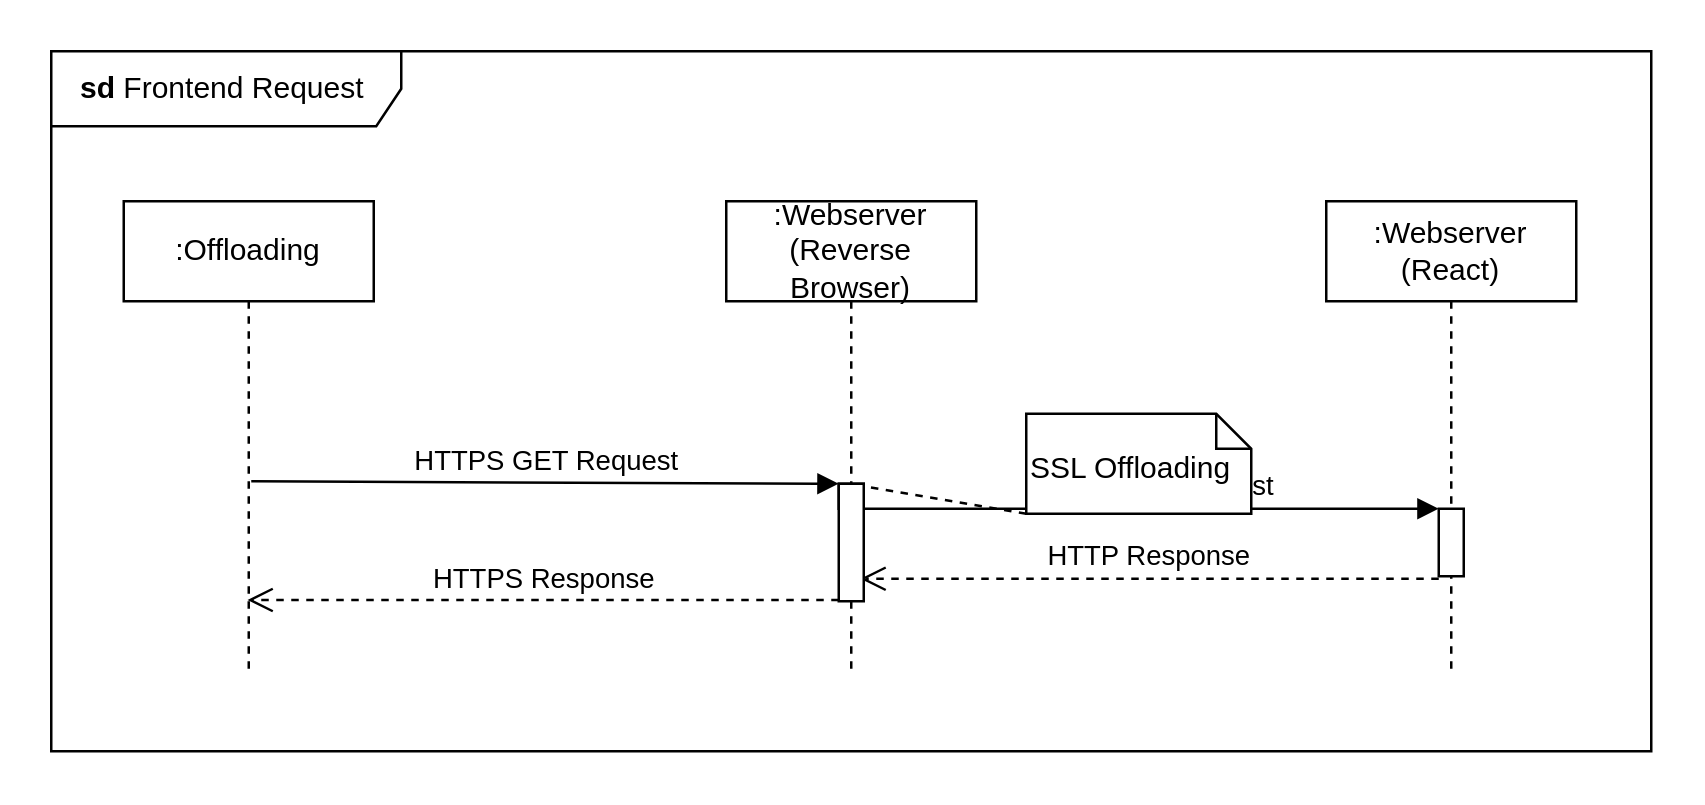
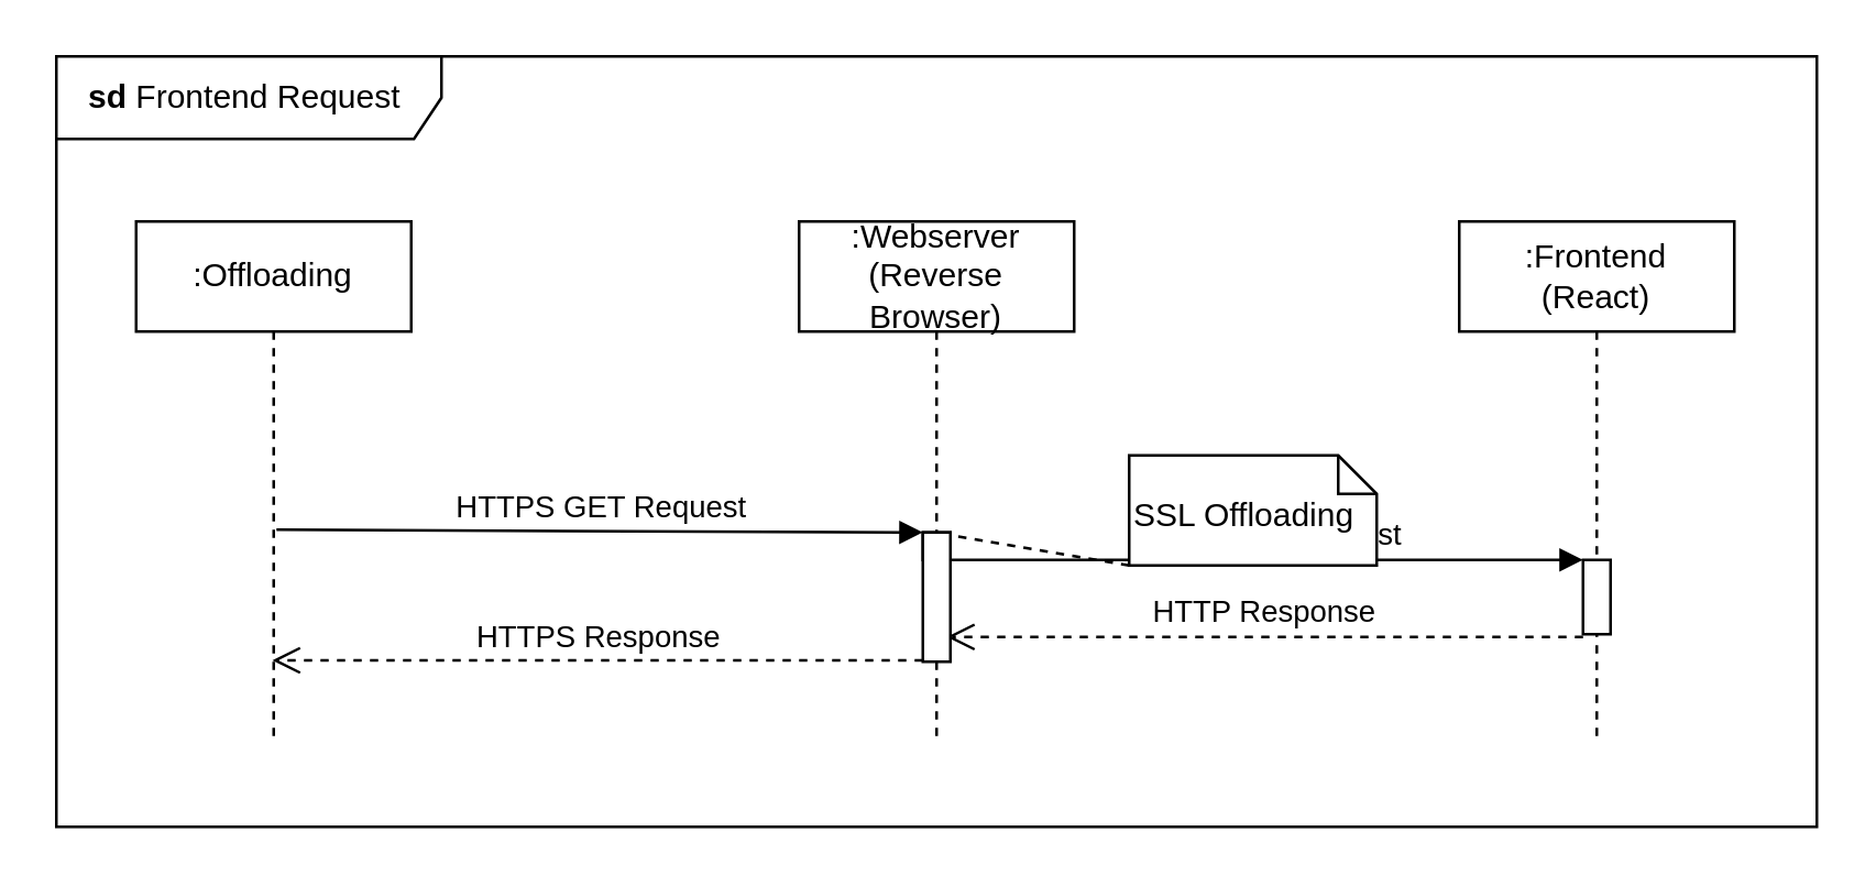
- <mxCell id="6" value=":Webserver&lt;br&gt;(React)" style="shape=umlLifeline;perimeter=lifelinePerimeter;whiteSpace=wrap;html=1;container=1;collapsible=0;recursiveResize=0;outlineConnect=0;" vertex="1" parent="1"><mxGeometry x="530" y="80" width="100" height="190" as="geometry" /></mxCell>
+ <mxCell id="6" value=":Frontend&lt;br&gt;(React)" style="shape=umlLifeline;perimeter=lifelinePerimeter;whiteSpace=wrap;html=1;container=1;collapsible=0;recursiveResize=0;outlineConnect=0;" vertex="1" parent="1"><mxGeometry x="530" y="80" width="100" height="190" as="geometry" /></mxCell>
